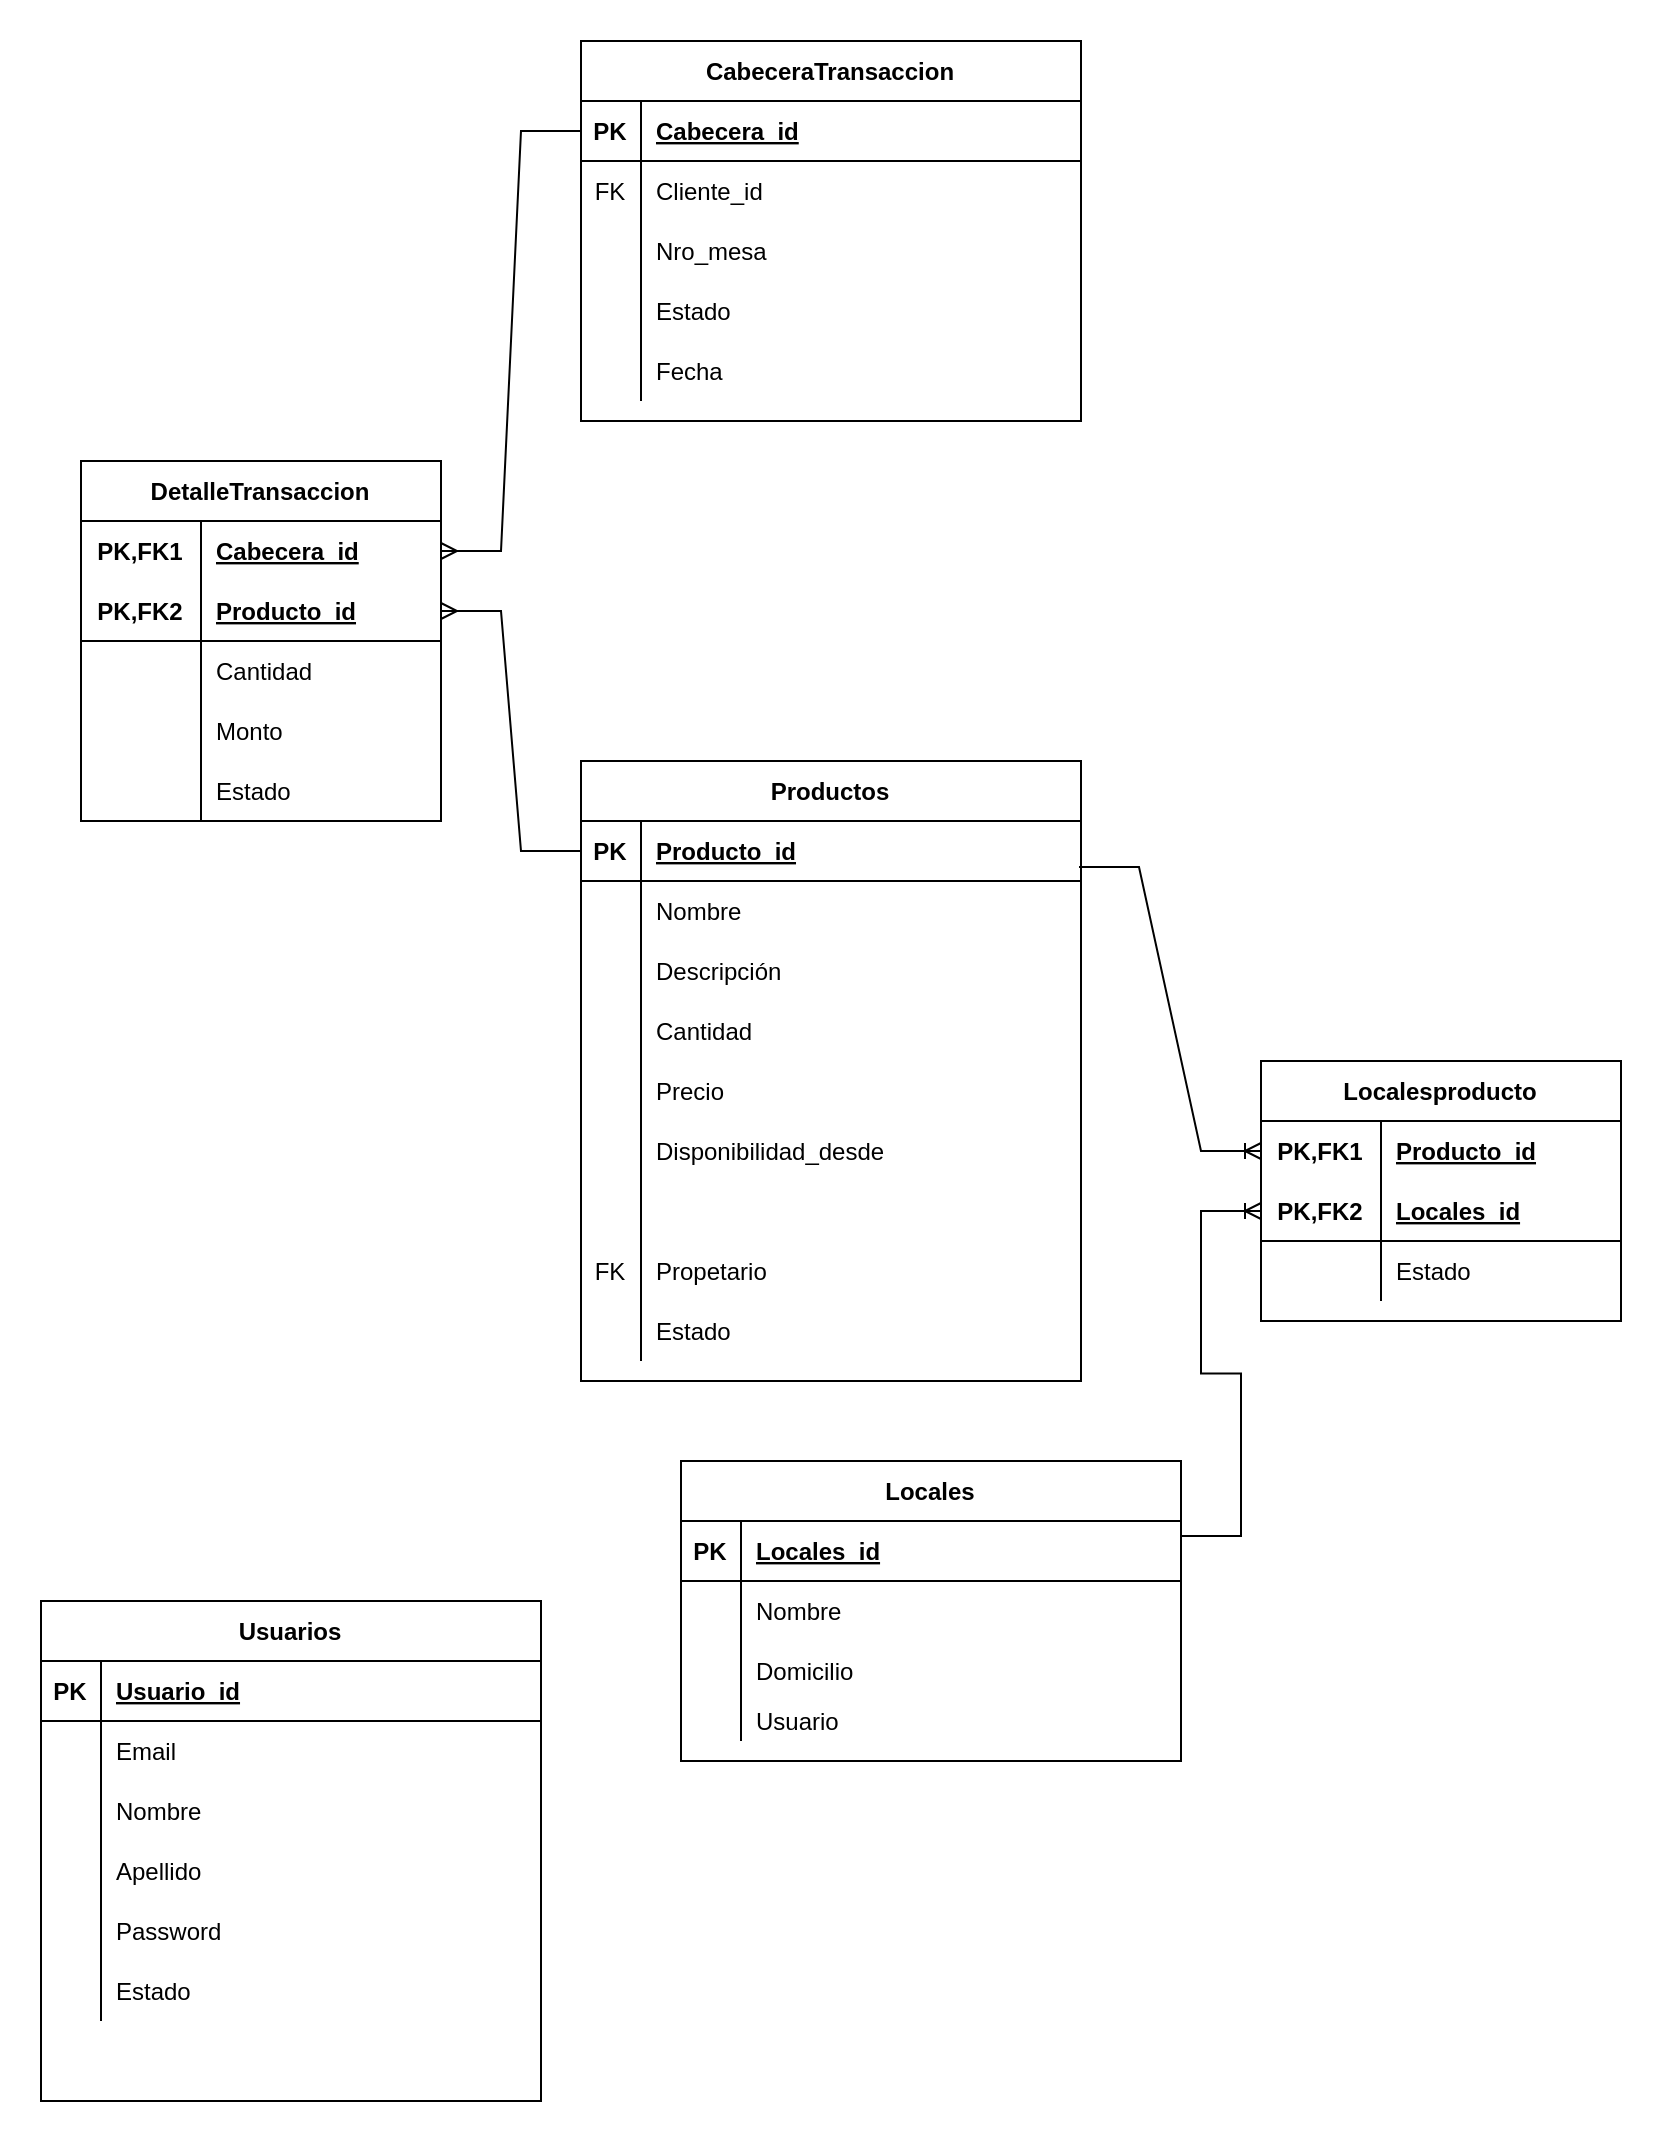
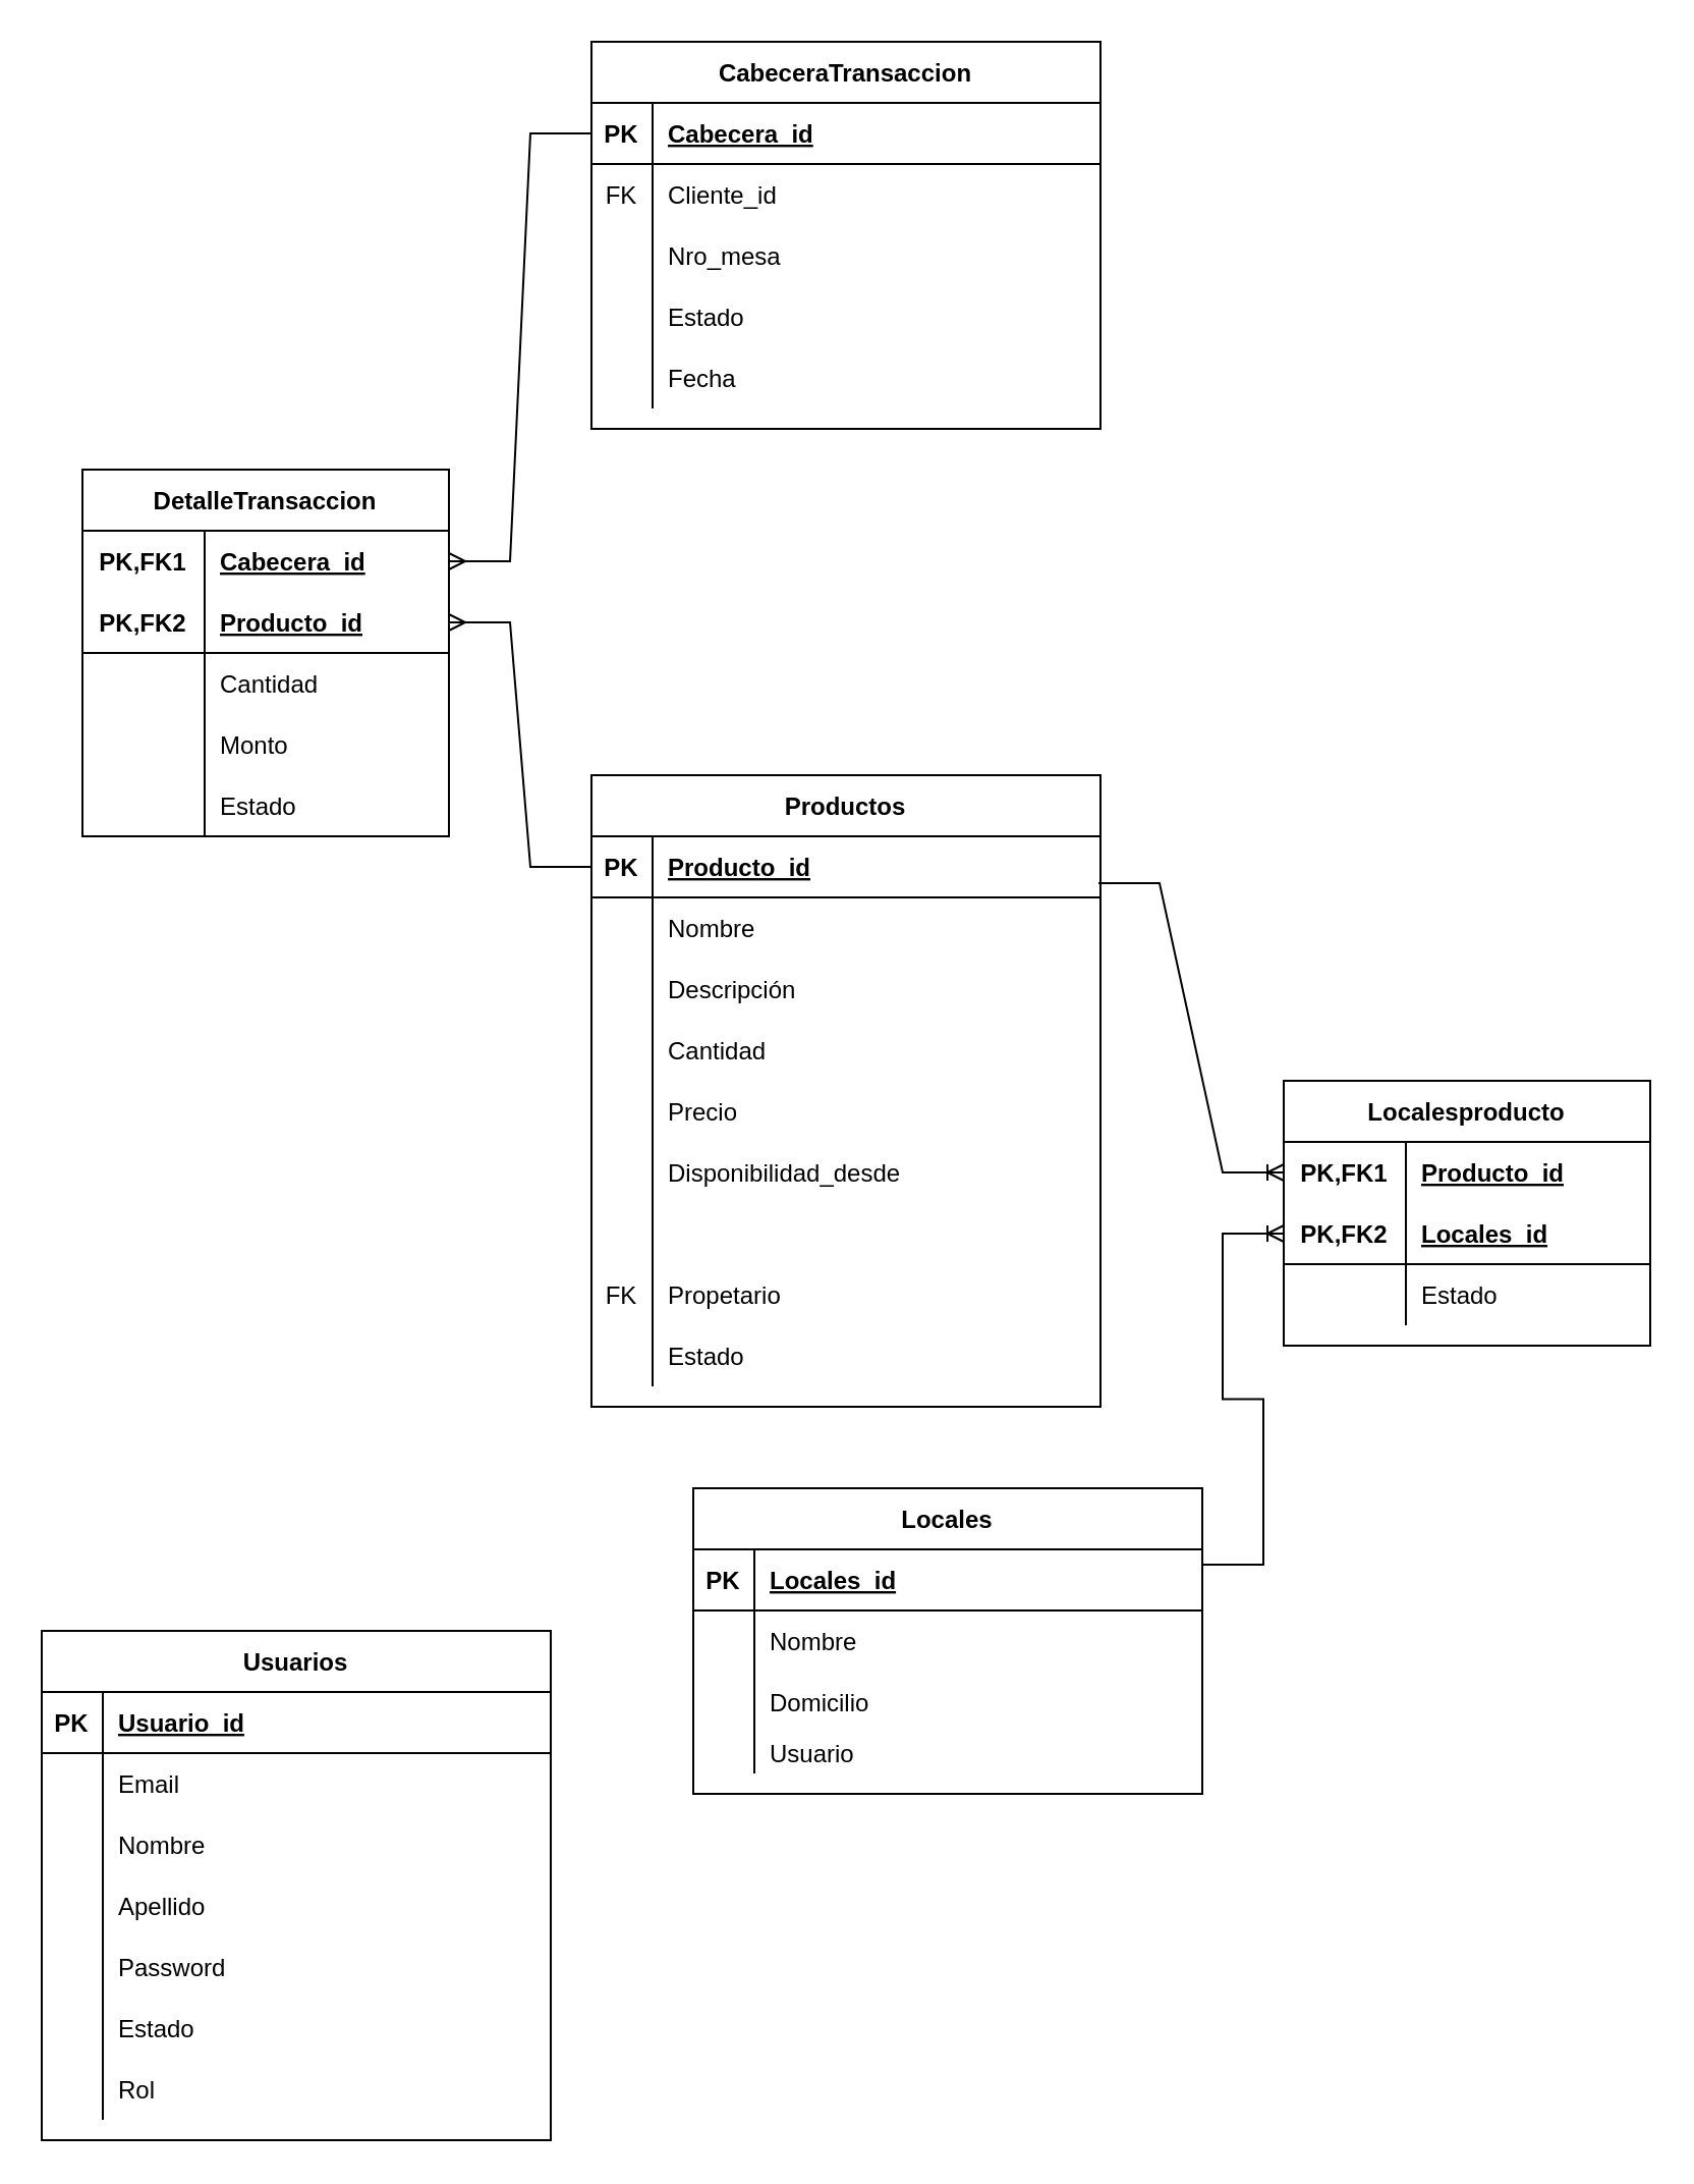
+ <mxCell id="52" value="Rol" style="shape=partialRectangle;overflow=hidden;connectable=0;fillColor=none;top=0;left=0;bottom=0;right=0;align=left;spacingLeft=6;" vertex="1" parent="50"><mxGeometry x="30" width="220" height="30" as="geometry"><mxRectangle width="220" height="30" as="alternateBounds" /></mxGeometry></mxCell>
